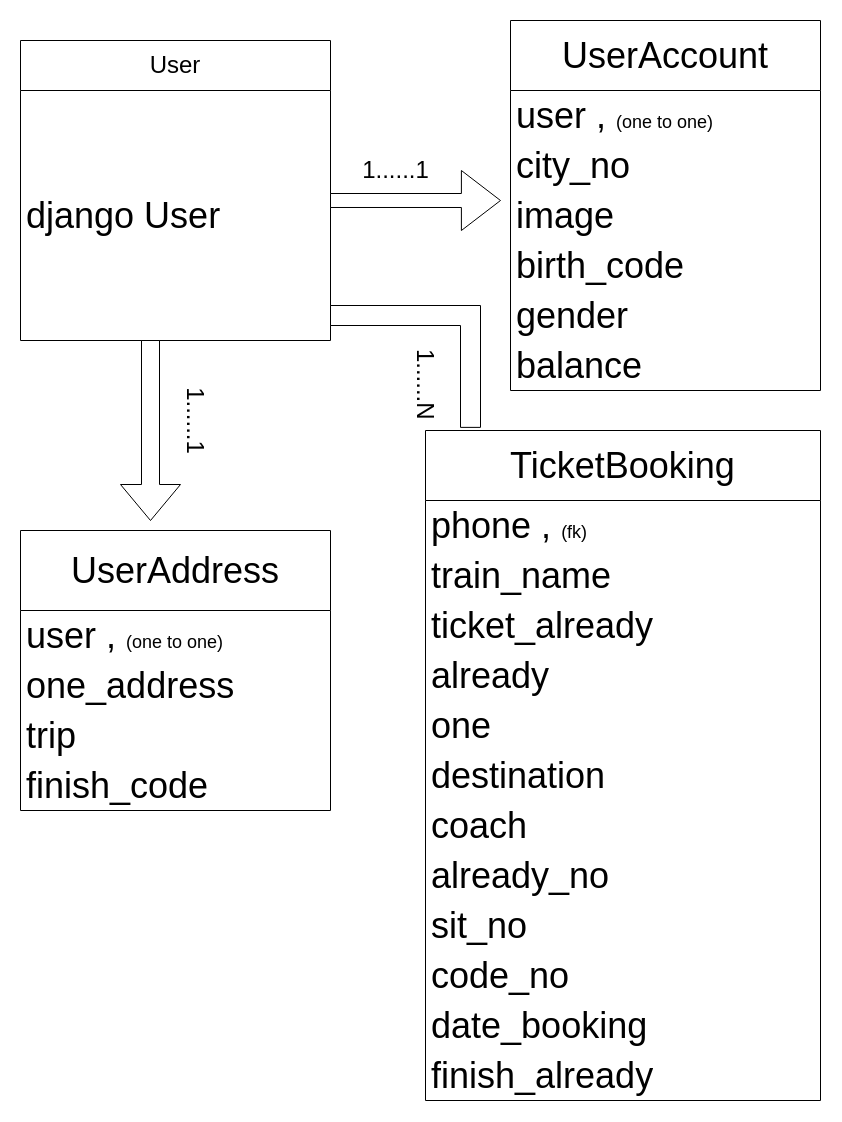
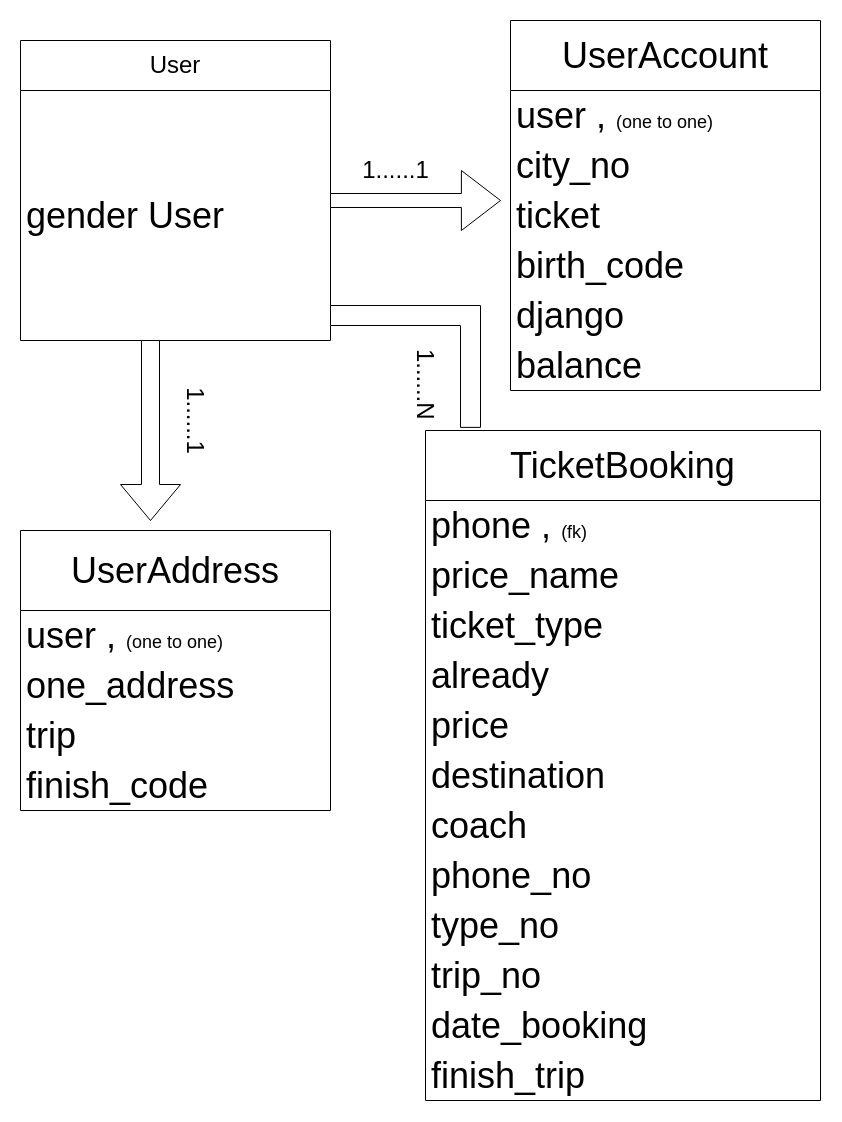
- <mxCell id="3" value="&lt;font style=&quot;font-size: 36px;&quot;&gt;django User&lt;/font&gt;" style="text;strokeColor=none;fillColor=none;align=left;verticalAlign=middle;spacingLeft=4;spacingRight=4;overflow=hidden;points=[[0,0.5],[1,0.5]];portConstraint=eastwest;rotatable=0;whiteSpace=wrap;html=1;" vertex="1" parent="2"><mxGeometry y="50" width="310" height="250" as="geometry" /></mxCell>
+ <mxCell id="3" value="&lt;font style=&quot;font-size: 36px;&quot;&gt;gender User&lt;/font&gt;" style="text;strokeColor=none;fillColor=none;align=left;verticalAlign=middle;spacingLeft=4;spacingRight=4;overflow=hidden;points=[[0,0.5],[1,0.5]];portConstraint=eastwest;rotatable=0;whiteSpace=wrap;html=1;" vertex="1" parent="2"><mxGeometry y="50" width="310" height="250" as="geometry" /></mxCell>
- <mxCell id="7" value="image" style="text;strokeColor=none;fillColor=none;align=left;verticalAlign=middle;spacingLeft=4;spacingRight=4;overflow=hidden;points=[[0,0.5],[1,0.5]];portConstraint=eastwest;rotatable=0;whiteSpace=wrap;html=1;fontSize=36;" vertex="1" parent="4"><mxGeometry y="170" width="310" height="50" as="geometry" /></mxCell>
+ <mxCell id="7" value="ticket" style="text;strokeColor=none;fillColor=none;align=left;verticalAlign=middle;spacingLeft=4;spacingRight=4;overflow=hidden;points=[[0,0.5],[1,0.5]];portConstraint=eastwest;rotatable=0;whiteSpace=wrap;html=1;fontSize=36;" vertex="1" parent="4"><mxGeometry y="170" width="310" height="50" as="geometry" /></mxCell>
- <mxCell id="9" value="gender" style="text;strokeColor=none;fillColor=none;align=left;verticalAlign=middle;spacingLeft=4;spacingRight=4;overflow=hidden;points=[[0,0.5],[1,0.5]];portConstraint=eastwest;rotatable=0;whiteSpace=wrap;html=1;fontSize=36;" vertex="1" parent="4"><mxGeometry y="270" width="310" height="50" as="geometry" /></mxCell>
+ <mxCell id="9" value="django" style="text;strokeColor=none;fillColor=none;align=left;verticalAlign=middle;spacingLeft=4;spacingRight=4;overflow=hidden;points=[[0,0.5],[1,0.5]];portConstraint=eastwest;rotatable=0;whiteSpace=wrap;html=1;fontSize=36;" vertex="1" parent="4"><mxGeometry y="270" width="310" height="50" as="geometry" /></mxCell>
- <mxCell id="20" value="train_name" style="text;strokeColor=none;fillColor=none;align=left;verticalAlign=middle;spacingLeft=4;spacingRight=4;overflow=hidden;points=[[0,0.5],[1,0.5]];portConstraint=eastwest;rotatable=0;whiteSpace=wrap;html=1;fontSize=36;" vertex="1" parent="18"><mxGeometry y="120" width="395" height="50" as="geometry" /></mxCell>
+ <mxCell id="20" value="price_name" style="text;strokeColor=none;fillColor=none;align=left;verticalAlign=middle;spacingLeft=4;spacingRight=4;overflow=hidden;points=[[0,0.5],[1,0.5]];portConstraint=eastwest;rotatable=0;whiteSpace=wrap;html=1;fontSize=36;" vertex="1" parent="18"><mxGeometry y="120" width="395" height="50" as="geometry" /></mxCell>
- <mxCell id="21" value="ticket_already" style="text;strokeColor=none;fillColor=none;align=left;verticalAlign=middle;spacingLeft=4;spacingRight=4;overflow=hidden;points=[[0,0.5],[1,0.5]];portConstraint=eastwest;rotatable=0;whiteSpace=wrap;html=1;fontSize=36;" vertex="1" parent="18"><mxGeometry y="170" width="395" height="50" as="geometry" /></mxCell>
+ <mxCell id="21" value="ticket_type" style="text;strokeColor=none;fillColor=none;align=left;verticalAlign=middle;spacingLeft=4;spacingRight=4;overflow=hidden;points=[[0,0.5],[1,0.5]];portConstraint=eastwest;rotatable=0;whiteSpace=wrap;html=1;fontSize=36;" vertex="1" parent="18"><mxGeometry y="170" width="395" height="50" as="geometry" /></mxCell>
- <mxCell id="23" value="one" style="text;strokeColor=none;fillColor=none;align=left;verticalAlign=middle;spacingLeft=4;spacingRight=4;overflow=hidden;points=[[0,0.5],[1,0.5]];portConstraint=eastwest;rotatable=0;whiteSpace=wrap;html=1;fontSize=36;" vertex="1" parent="18"><mxGeometry y="270" width="395" height="50" as="geometry" /></mxCell>
+ <mxCell id="23" value="price" style="text;strokeColor=none;fillColor=none;align=left;verticalAlign=middle;spacingLeft=4;spacingRight=4;overflow=hidden;points=[[0,0.5],[1,0.5]];portConstraint=eastwest;rotatable=0;whiteSpace=wrap;html=1;fontSize=36;" vertex="1" parent="18"><mxGeometry y="270" width="395" height="50" as="geometry" /></mxCell>
- <mxCell id="26" value="already_no" style="text;strokeColor=none;fillColor=none;align=left;verticalAlign=middle;spacingLeft=4;spacingRight=4;overflow=hidden;points=[[0,0.5],[1,0.5]];portConstraint=eastwest;rotatable=0;whiteSpace=wrap;html=1;fontSize=36;" vertex="1" parent="18"><mxGeometry y="420" width="395" height="50" as="geometry" /></mxCell>
+ <mxCell id="26" value="phone_no" style="text;strokeColor=none;fillColor=none;align=left;verticalAlign=middle;spacingLeft=4;spacingRight=4;overflow=hidden;points=[[0,0.5],[1,0.5]];portConstraint=eastwest;rotatable=0;whiteSpace=wrap;html=1;fontSize=36;" vertex="1" parent="18"><mxGeometry y="420" width="395" height="50" as="geometry" /></mxCell>
- <mxCell id="27" value="sit_no" style="text;strokeColor=none;fillColor=none;align=left;verticalAlign=middle;spacingLeft=4;spacingRight=4;overflow=hidden;points=[[0,0.5],[1,0.5]];portConstraint=eastwest;rotatable=0;whiteSpace=wrap;html=1;fontSize=36;" vertex="1" parent="18"><mxGeometry y="470" width="395" height="50" as="geometry" /></mxCell>
+ <mxCell id="27" value="type_no" style="text;strokeColor=none;fillColor=none;align=left;verticalAlign=middle;spacingLeft=4;spacingRight=4;overflow=hidden;points=[[0,0.5],[1,0.5]];portConstraint=eastwest;rotatable=0;whiteSpace=wrap;html=1;fontSize=36;" vertex="1" parent="18"><mxGeometry y="470" width="395" height="50" as="geometry" /></mxCell>
- <mxCell id="28" value="code_no" style="text;strokeColor=none;fillColor=none;align=left;verticalAlign=middle;spacingLeft=4;spacingRight=4;overflow=hidden;points=[[0,0.5],[1,0.5]];portConstraint=eastwest;rotatable=0;whiteSpace=wrap;html=1;fontSize=36;" vertex="1" parent="18"><mxGeometry y="520" width="395" height="50" as="geometry" /></mxCell>
+ <mxCell id="28" value="trip_no" style="text;strokeColor=none;fillColor=none;align=left;verticalAlign=middle;spacingLeft=4;spacingRight=4;overflow=hidden;points=[[0,0.5],[1,0.5]];portConstraint=eastwest;rotatable=0;whiteSpace=wrap;html=1;fontSize=36;" vertex="1" parent="18"><mxGeometry y="520" width="395" height="50" as="geometry" /></mxCell>
- <mxCell id="30" value="finish_already" style="text;strokeColor=none;fillColor=none;align=left;verticalAlign=middle;spacingLeft=4;spacingRight=4;overflow=hidden;points=[[0,0.5],[1,0.5]];portConstraint=eastwest;rotatable=0;whiteSpace=wrap;html=1;fontSize=36;" vertex="1" parent="18"><mxGeometry y="620" width="395" height="50" as="geometry" /></mxCell>
+ <mxCell id="30" value="finish_trip" style="text;strokeColor=none;fillColor=none;align=left;verticalAlign=middle;spacingLeft=4;spacingRight=4;overflow=hidden;points=[[0,0.5],[1,0.5]];portConstraint=eastwest;rotatable=0;whiteSpace=wrap;html=1;fontSize=36;" vertex="1" parent="18"><mxGeometry y="620" width="395" height="50" as="geometry" /></mxCell>
